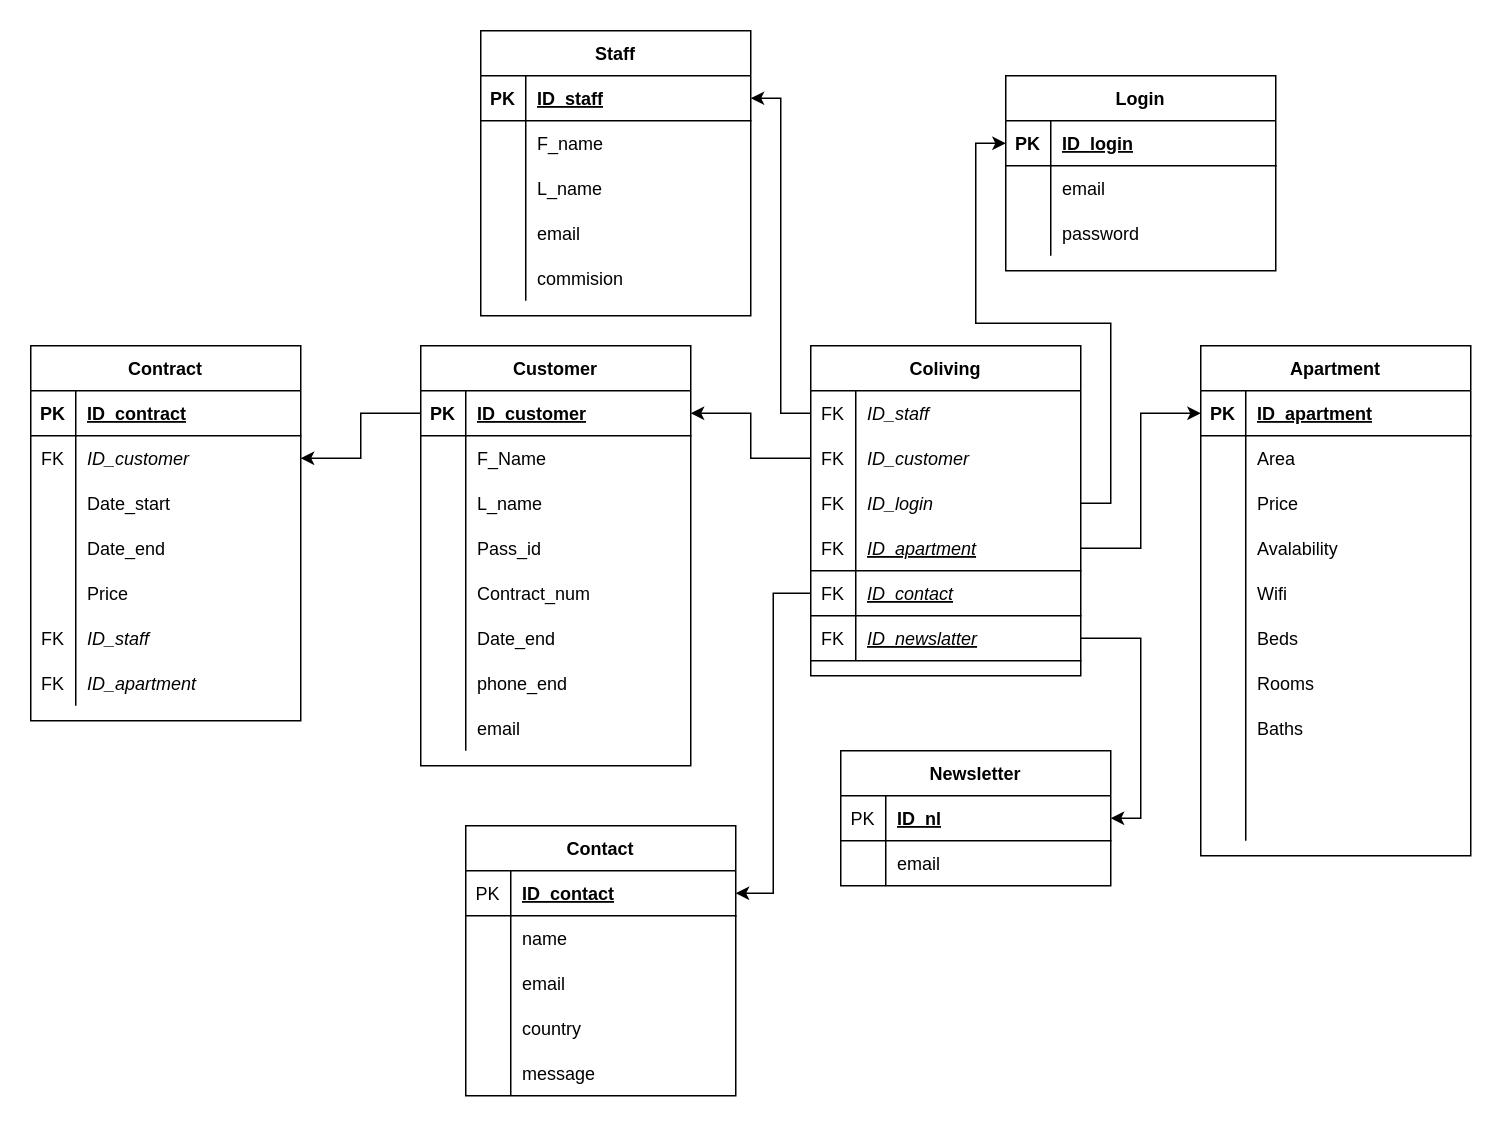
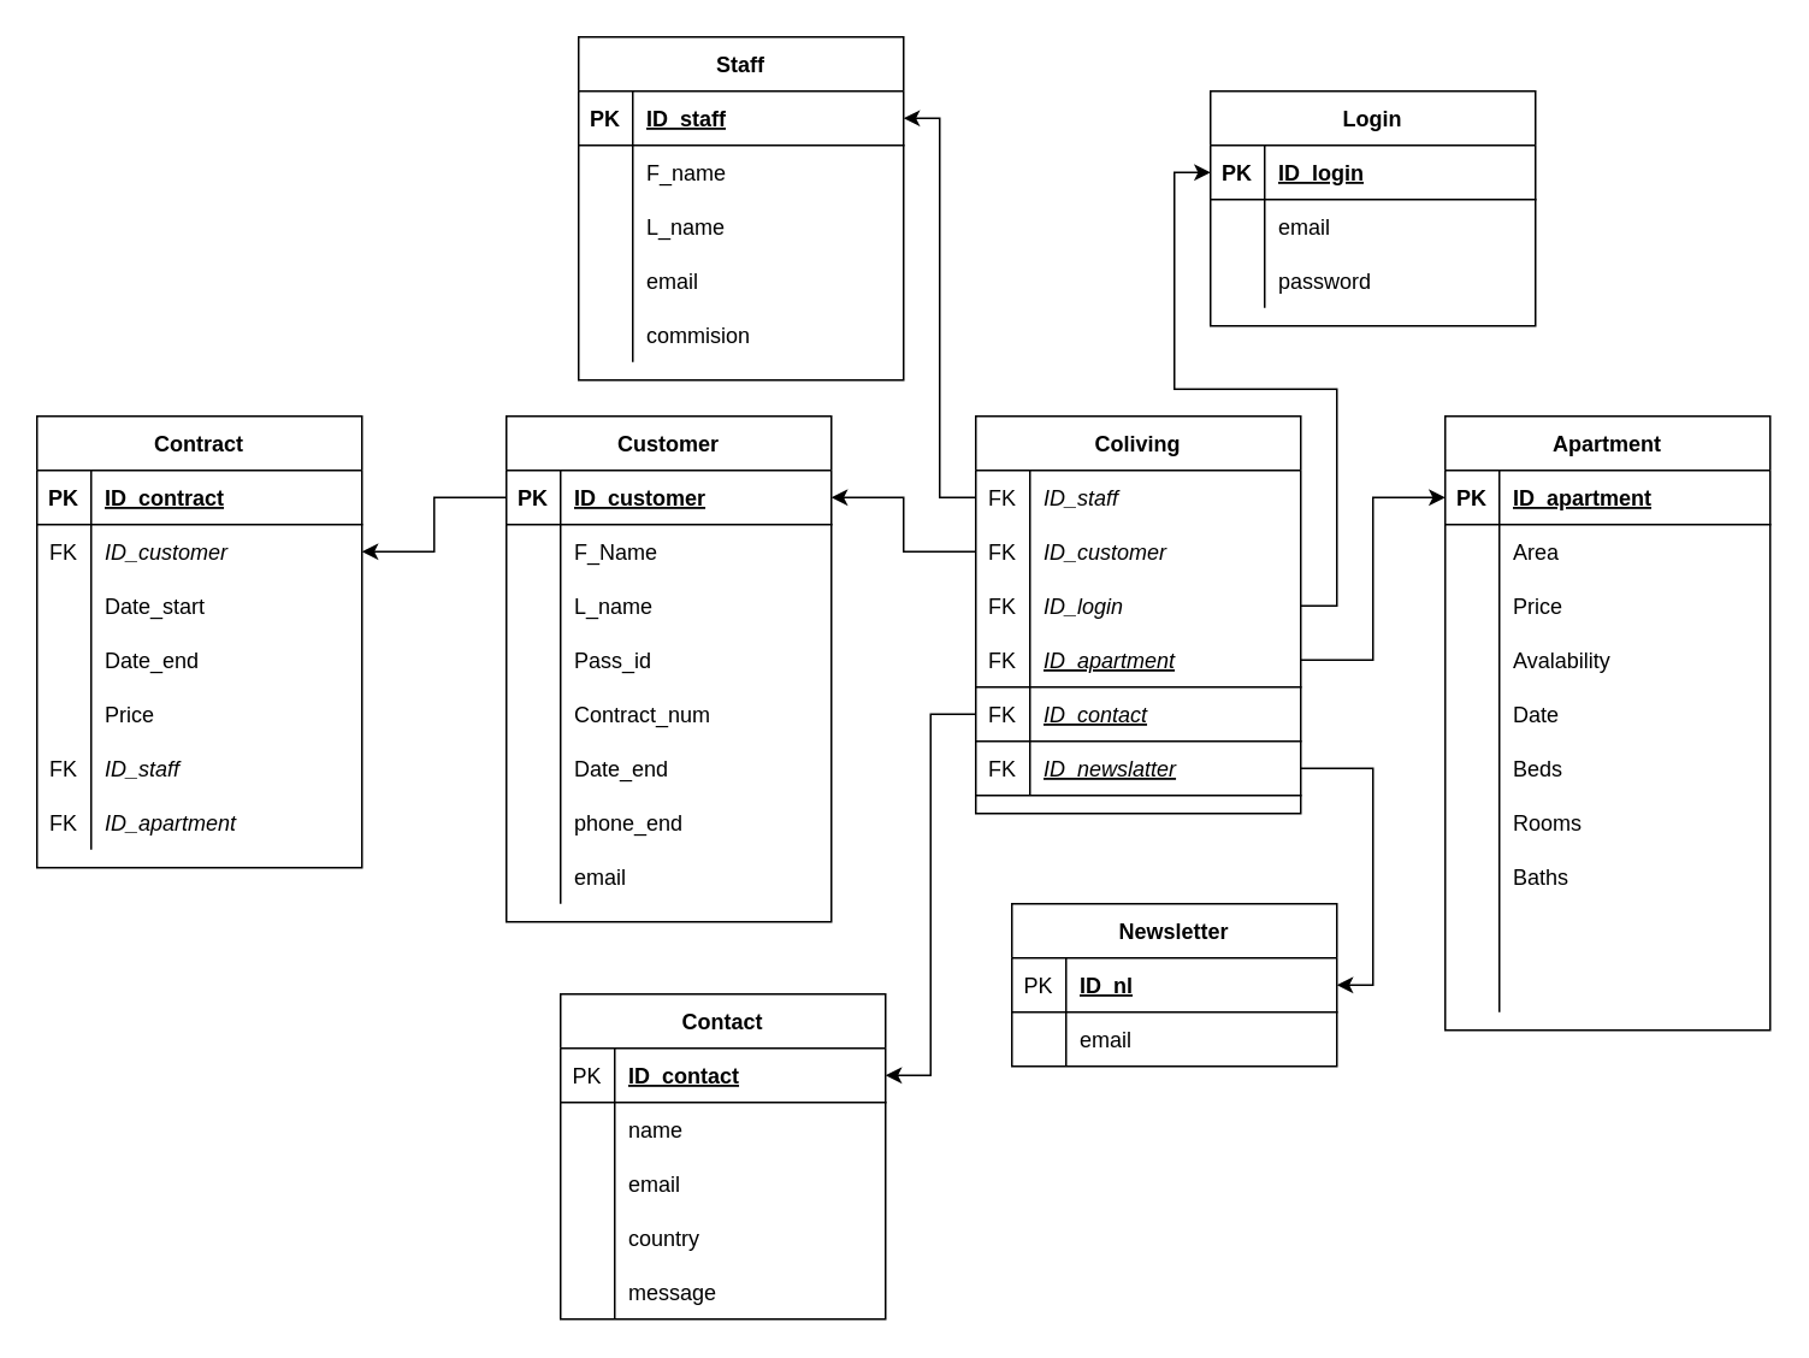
- <mxCell id="36" value="Wifi" style="shape=partialRectangle;connectable=0;fillColor=none;top=0;left=0;bottom=0;right=0;align=left;spacingLeft=6;overflow=hidden;" vertex="1" parent="34"><mxGeometry x="30" width="150" height="30" as="geometry"><mxRectangle width="150" height="30" as="alternateBounds" /></mxGeometry></mxCell>
+ <mxCell id="36" value="Date" style="shape=partialRectangle;connectable=0;fillColor=none;top=0;left=0;bottom=0;right=0;align=left;spacingLeft=6;overflow=hidden;" vertex="1" parent="34"><mxGeometry x="30" width="150" height="30" as="geometry"><mxRectangle width="150" height="30" as="alternateBounds" /></mxGeometry></mxCell>
